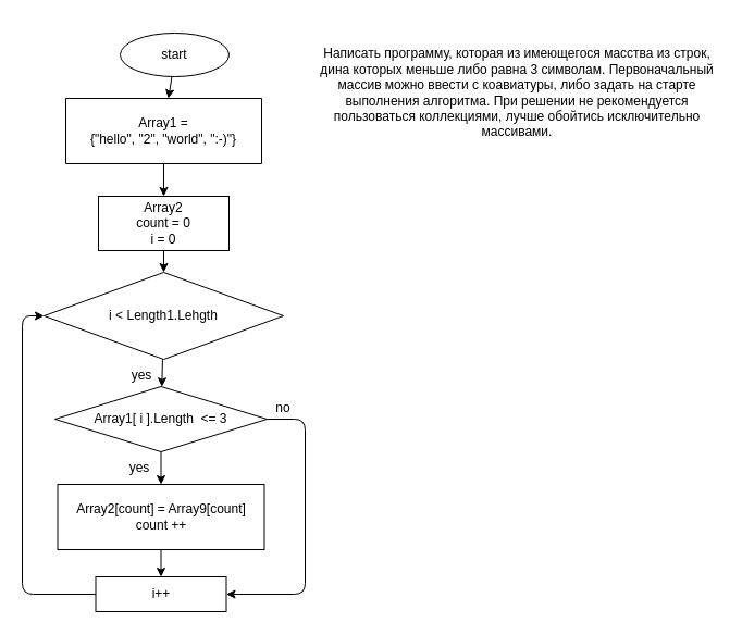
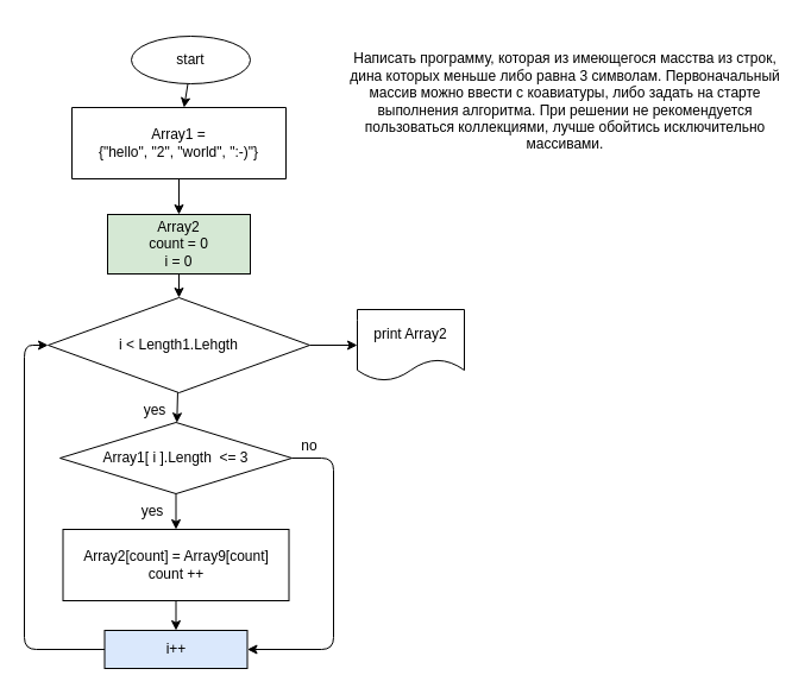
- <mxCell id="11" value="Array2&lt;br&gt;count = 0&lt;br&gt;i = 0" style="rounded=0;whiteSpace=wrap;html=1;" vertex="1" parent="1"><mxGeometry x="90" y="180" width="120" height="50" as="geometry" /></mxCell>
+ <mxCell id="11" value="Array2&lt;br&gt;count = 0&lt;br&gt;i = 0" style="rounded=0;whiteSpace=wrap;html=1;fillColor=#d5e8d4;" vertex="1" parent="1"><mxGeometry x="90" y="180" width="120" height="50" as="geometry" /></mxCell>
+ <mxCell id="15" value="" style="edgeStyle=none;html=1;" edge="1" parent="1" source="16" target="22"><mxGeometry relative="1" as="geometry" /></mxCell>
+ <mxCell id="22" value="print Array2" style="shape=document;whiteSpace=wrap;html=1;boundedLbl=1;" vertex="1" parent="1"><mxGeometry x="300" y="260" width="90" height="60" as="geometry" /></mxCell>
- <mxCell id="21" value="i++" style="rounded=0;whiteSpace=wrap;html=1;" vertex="1" parent="1"><mxGeometry x="87.5" y="530" width="120" height="32" as="geometry" /></mxCell>
+ <mxCell id="21" value="i++" style="rounded=0;whiteSpace=wrap;html=1;fillColor=#dae8fc;" vertex="1" parent="1"><mxGeometry x="87.5" y="530" width="120" height="32" as="geometry" /></mxCell>
